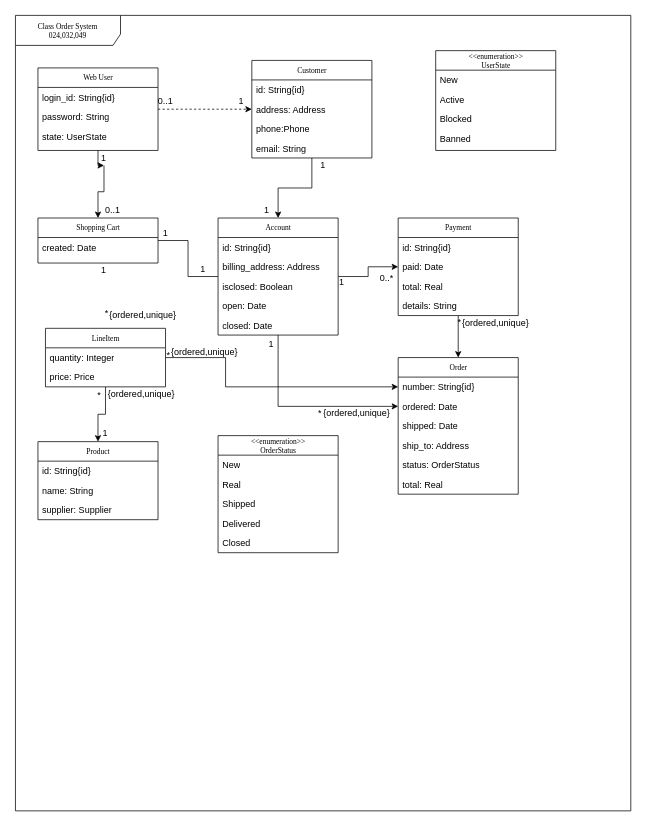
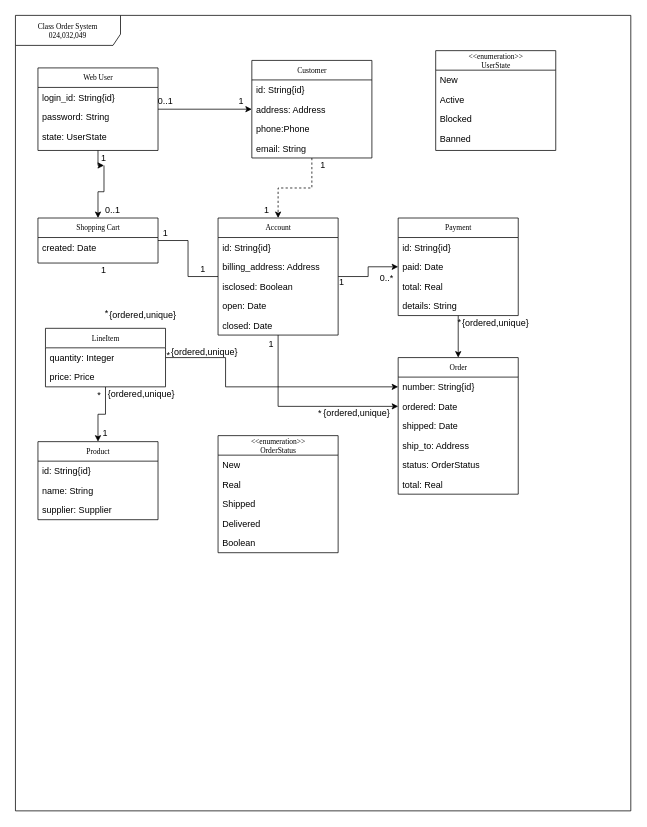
- <mxCell id="10" value="" style="edgeStyle=orthogonalEdgeStyle;rounded=0;orthogonalLoop=1;jettySize=auto;html=1;entryX=0;entryY=0.5;entryDx=0;entryDy=0;dashed=1;" edge="1" parent="1" source="11" target="6"><mxGeometry relative="1" as="geometry"><mxPoint x="290" y="145" as="targetPoint" /></mxGeometry></mxCell>
+ <mxCell id="10" value="" style="edgeStyle=orthogonalEdgeStyle;rounded=0;orthogonalLoop=1;jettySize=auto;html=1;entryX=0;entryY=0.5;entryDx=0;entryDy=0;" edge="1" parent="1" source="11" target="6"><mxGeometry relative="1" as="geometry"><mxPoint x="290" y="145" as="targetPoint" /></mxGeometry></mxCell>
- <mxCell id="3" value="" style="edgeStyle=orthogonalEdgeStyle;rounded=0;orthogonalLoop=1;jettySize=auto;html=1;" edge="1" parent="1" source="4" target="29"><mxGeometry relative="1" as="geometry" /></mxCell>
+ <mxCell id="3" value="" style="edgeStyle=orthogonalEdgeStyle;rounded=0;orthogonalLoop=1;jettySize=auto;html=1;dashed=1;" edge="1" parent="1" source="4" target="29"><mxGeometry relative="1" as="geometry" /></mxCell>
- <mxCell id="53" value="Closed" style="text;html=1;strokeColor=none;fillColor=none;align=left;verticalAlign=top;spacingLeft=4;spacingRight=4;whiteSpace=wrap;overflow=hidden;rotatable=0;points=[[0,0.5],[1,0.5]];portConstraint=eastwest;" vertex="1" parent="48"><mxGeometry y="130" width="160" height="26" as="geometry" /></mxCell>
+ <mxCell id="53" value="Boolean" style="text;html=1;strokeColor=none;fillColor=none;align=left;verticalAlign=top;spacingLeft=4;spacingRight=4;whiteSpace=wrap;overflow=hidden;rotatable=0;points=[[0,0.5],[1,0.5]];portConstraint=eastwest;" vertex="1" parent="48"><mxGeometry y="130" width="160" height="26" as="geometry" /></mxCell>
